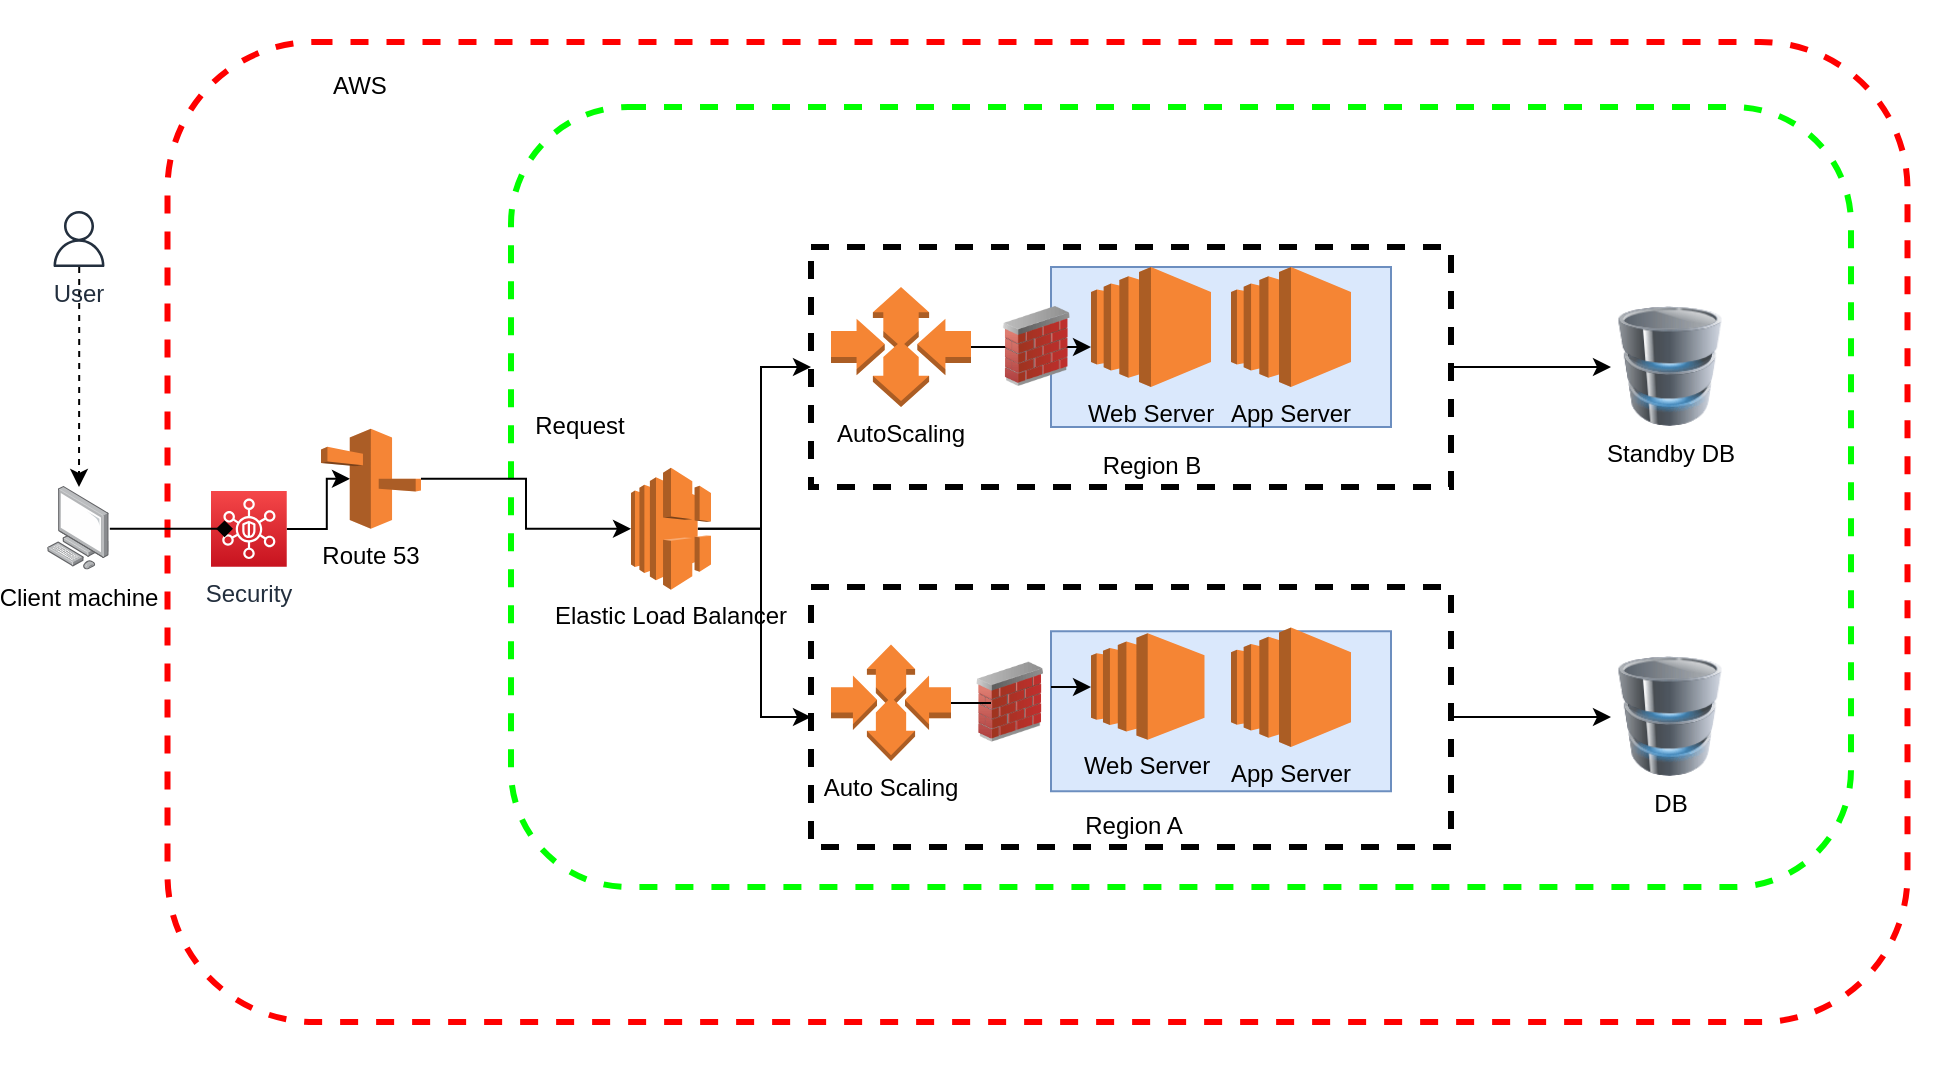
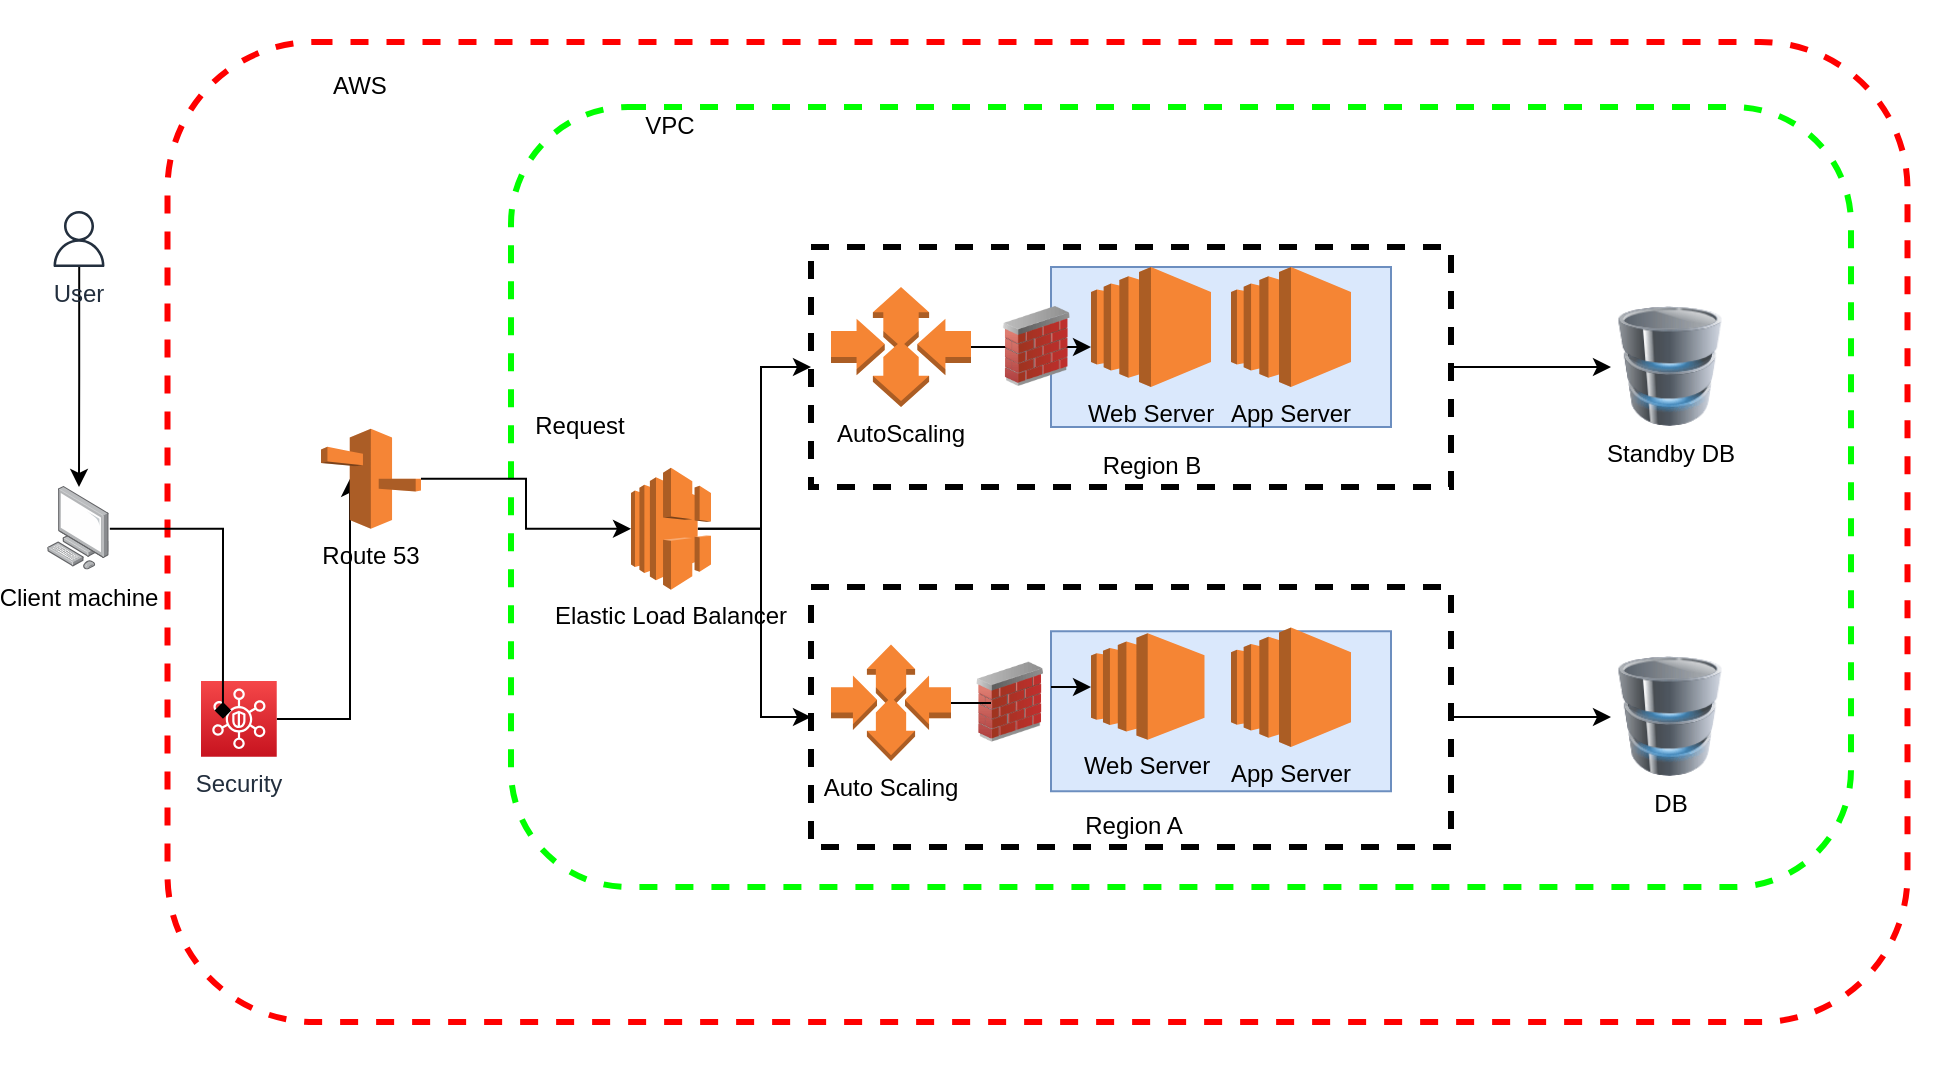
+ <mxCell id="32" value="VPC" style="text;html=1;strokeColor=none;fillColor=none;align=center;verticalAlign=middle;whiteSpace=wrap;rounded=0;dashed=1;" parent="1" vertex="1"><mxGeometry x="292" y="53" width="80" height="20" as="geometry" /></mxCell>
- <mxCell id="10" value="" style="edgeStyle=orthogonalEdgeStyle;rounded=0;orthogonalLoop=1;jettySize=auto;html=1;dashed=1;" parent="1" source="11" target="13" edge="1"><mxGeometry relative="1" as="geometry" /></mxCell>
+ <mxCell id="10" value="" style="edgeStyle=orthogonalEdgeStyle;rounded=0;orthogonalLoop=1;jettySize=auto;html=1;" parent="1" source="11" target="13" edge="1"><mxGeometry relative="1" as="geometry" /></mxCell>
- <mxCell id="37" value="Security" style="points=[[0,0,0],[0.25,0,0],[0.5,0,0],[0.75,0,0],[1,0,0],[0,1,0],[0.25,1,0],[0.5,1,0],[0.75,1,0],[1,1,0],[0,0.25,0],[0,0.5,0],[0,0.75,0],[1,0.25,0],[1,0.5,0],[1,0.75,0]];outlineConnect=0;fontColor=#232F3E;gradientColor=#F54749;gradientDirection=north;fillColor=#C7131F;strokeColor=#ffffff;dashed=0;verticalLabelPosition=bottom;verticalAlign=top;align=center;html=1;fontSize=12;fontStyle=0;aspect=fixed;shape=mxgraph.aws4.resourceIcon;resIcon=mxgraph.aws4.security_hub;" vertex="1" parent="1"><mxGeometry x="102" y="244.97" width="37.87" height="37.87" as="geometry" /></mxCell>
+ <mxCell id="37" value="Security" style="points=[[0,0,0],[0.25,0,0],[0.5,0,0],[0.75,0,0],[1,0,0],[0,1,0],[0.25,1,0],[0.5,1,0],[0.75,1,0],[1,1,0],[0,0.25,0],[0,0.5,0],[0,0.75,0],[1,0.25,0],[1,0.5,0],[1,0.75,0]];outlineConnect=0;fontColor=#232F3E;gradientColor=#F54749;gradientDirection=north;fillColor=#C7131F;strokeColor=#ffffff;dashed=0;verticalLabelPosition=bottom;verticalAlign=top;align=center;html=1;fontSize=12;fontStyle=0;aspect=fixed;shape=mxgraph.aws4.resourceIcon;resIcon=mxgraph.aws4.security_hub;" vertex="1" parent="1"><mxGeometry x="97" y="339.97" width="37.87" height="37.87" as="geometry" /></mxCell>
